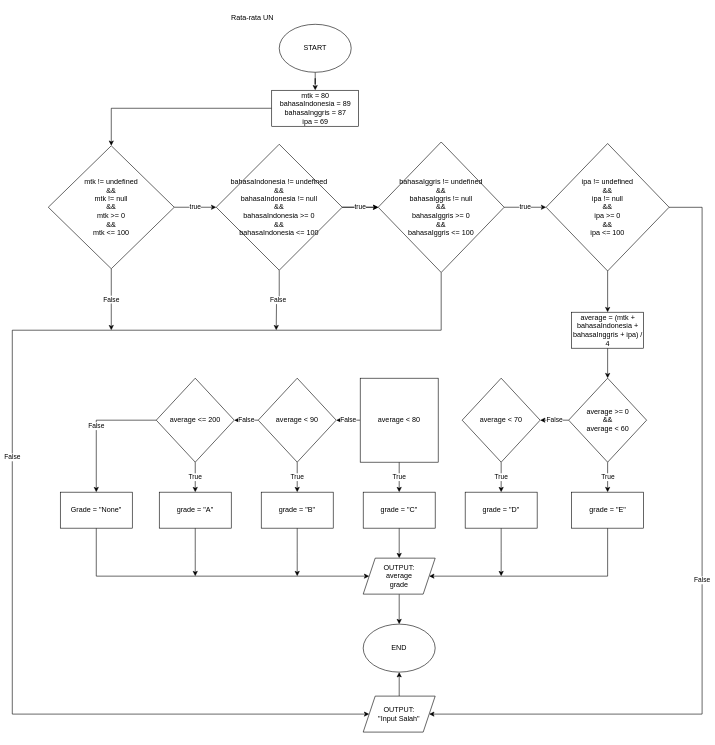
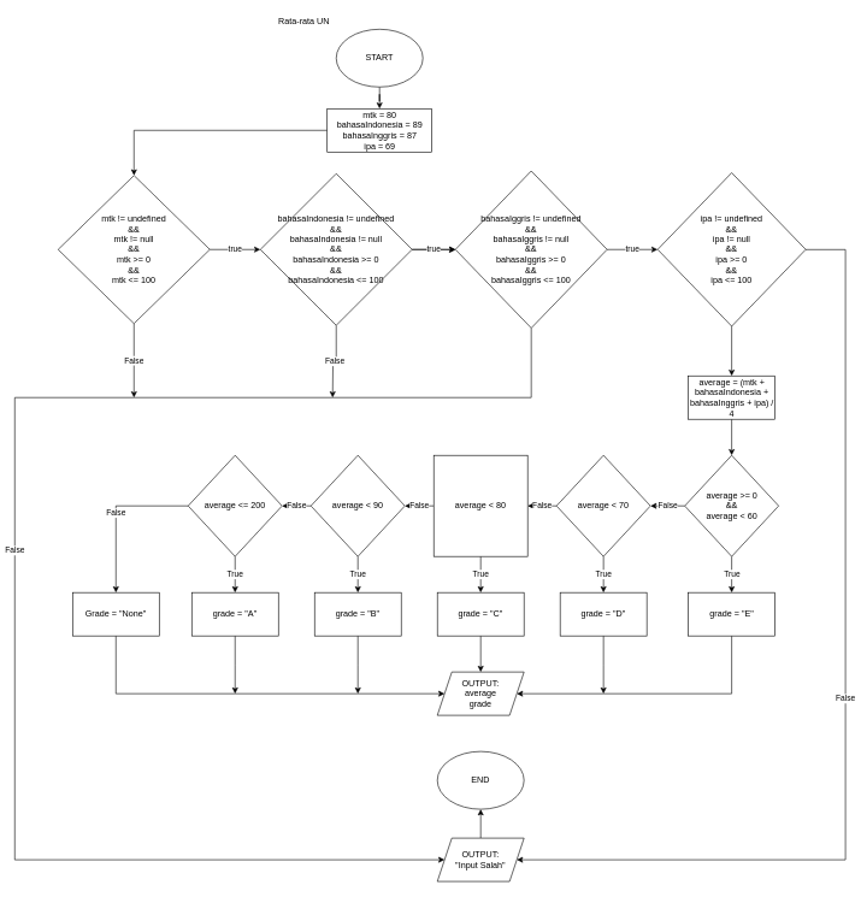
+ <mxCell id="22" value="False" style="edgeStyle=orthogonalEdgeStyle;rounded=0;orthogonalLoop=1;jettySize=auto;html=1;" parent="1" source="24" target="27" edge="1"><mxGeometry relative="1" as="geometry" /></mxCell>
- <mxCell id="43" style="edgeStyle=orthogonalEdgeStyle;rounded=0;orthogonalLoop=1;jettySize=auto;html=1;" parent="1" source="44" target="45" edge="1"><mxGeometry relative="1" as="geometry" /></mxCell>
